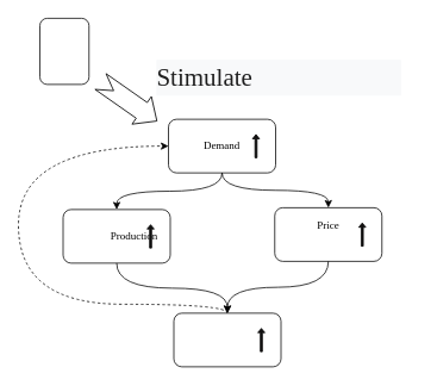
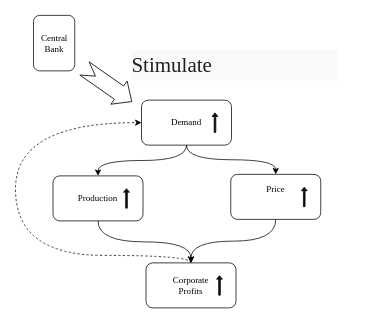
+ <mxCell id="25" value="&lt;font face=&quot;Comic Sans MS&quot;&gt;Central Bank&lt;/font&gt;" style="text;html=1;strokeColor=none;fillColor=none;align=center;verticalAlign=middle;whiteSpace=wrap;rounded=0;" vertex="1" parent="23"><mxGeometry x="13.75" y="18.5" width="27.5" height="37" as="geometry" /></mxCell>
- <mxCell id="8" value="&lt;font face=&quot;Comic Sans MS&quot;&gt;Production&lt;/font&gt;" style="text;html=1;strokeColor=none;fillColor=none;align=center;verticalAlign=middle;whiteSpace=wrap;rounded=0;" vertex="1" parent="6"><mxGeometry x="50" y="15" width="60" height="30" as="geometry" /></mxCell>
+ <mxCell id="8" value="&lt;font face=&quot;Comic Sans MS&quot;&gt;Production&lt;/font&gt;" style="text;html=1;strokeColor=none;fillColor=none;align=center;verticalAlign=middle;whiteSpace=wrap;rounded=0;" vertex="1" parent="6"><mxGeometry x="30" y="15" width="60" height="30" as="geometry" /></mxCell>
+ <mxCell id="16" value="&lt;font face=&quot;Comic Sans MS&quot;&gt;Corporate Profits&lt;/font&gt;" style="text;html=1;strokeColor=none;fillColor=none;align=center;verticalAlign=middle;whiteSpace=wrap;rounded=0;" vertex="1" parent="14"><mxGeometry x="30" y="15" width="60" height="30" as="geometry" /></mxCell>
